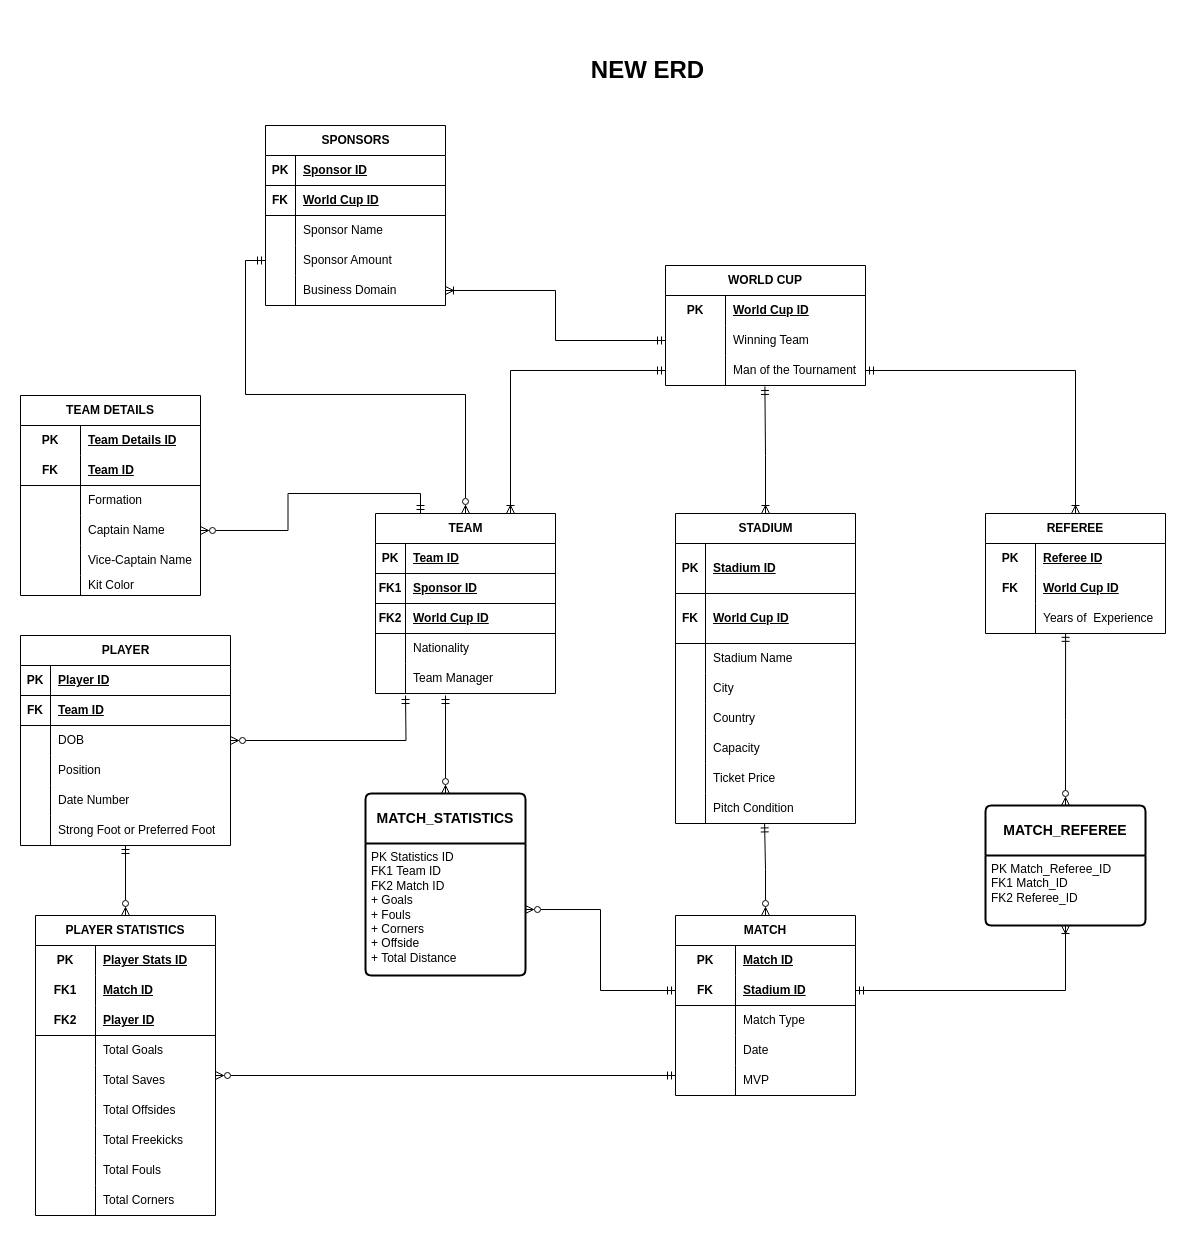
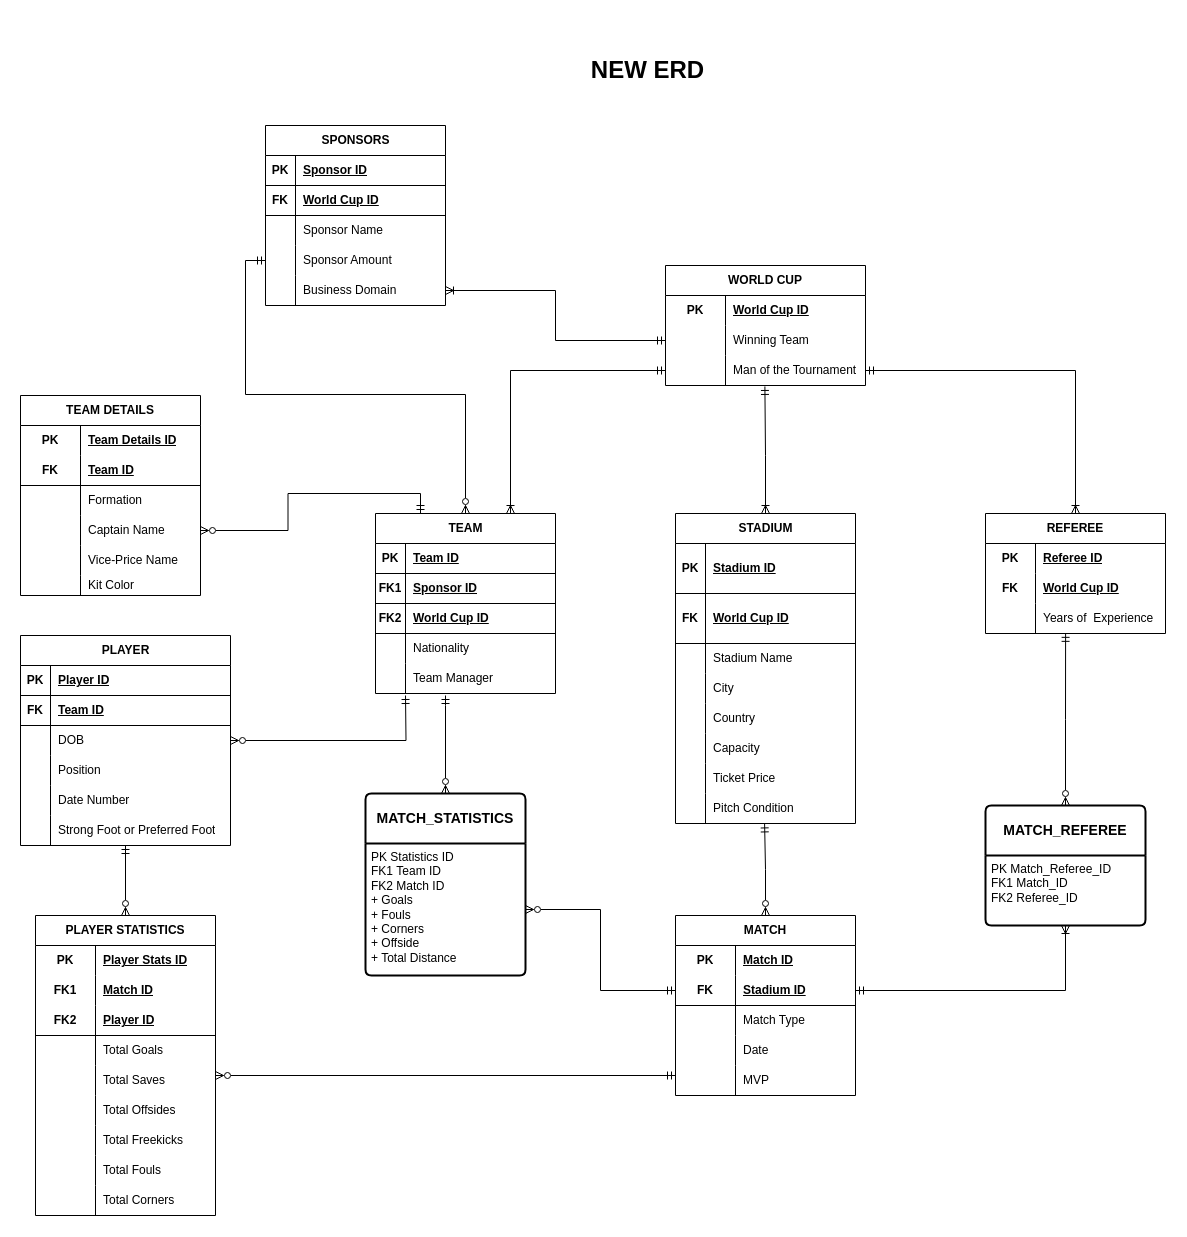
- <mxCell id="82" value="Vice-Captain Name" style="shape=partialRectangle;connectable=0;fillColor=none;top=0;left=0;bottom=0;right=0;align=left;spacingLeft=6;overflow=hidden;html=1;whiteSpace=wrap;" vertex="1" parent="80"><mxGeometry x="60" width="120" height="30" as="geometry"><mxRectangle width="120" height="30" as="alternateBounds" /></mxGeometry></mxCell>
+ <mxCell id="82" value="Vice-Price Name" style="shape=partialRectangle;connectable=0;fillColor=none;top=0;left=0;bottom=0;right=0;align=left;spacingLeft=6;overflow=hidden;html=1;whiteSpace=wrap;" vertex="1" parent="80"><mxGeometry x="60" width="120" height="30" as="geometry"><mxRectangle width="120" height="30" as="alternateBounds" /></mxGeometry></mxCell>
